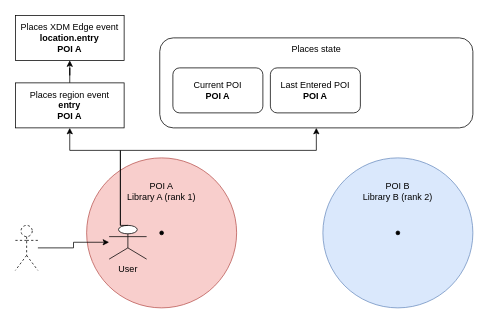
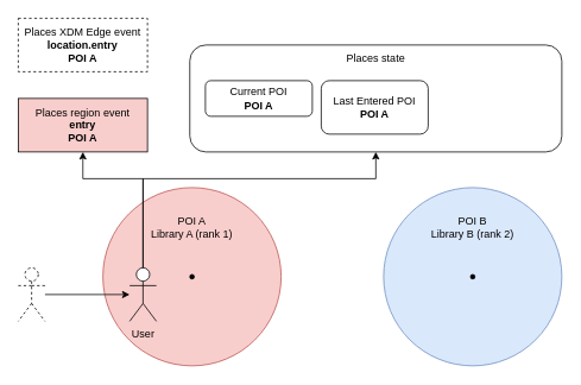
- <mxCell id="18" value="&lt;div&gt;Places XDM Edge event&lt;br&gt;&lt;/div&gt;&lt;div&gt;&lt;b&gt;location.entry&lt;/b&gt;&lt;/div&gt;&lt;div&gt;&lt;b&gt;POI A&lt;/b&gt;&lt;br&gt;&lt;/div&gt;" style="rounded=0;whiteSpace=wrap;html=1;" vertex="1" parent="1"><mxGeometry x="20" y="20" width="145" height="60" as="geometry" /></mxCell>
+ <mxCell id="18" value="&lt;div&gt;Places XDM Edge event&lt;br&gt;&lt;/div&gt;&lt;div&gt;&lt;b&gt;location.entry&lt;/b&gt;&lt;/div&gt;&lt;div&gt;&lt;b&gt;POI A&lt;/b&gt;&lt;br&gt;&lt;/div&gt;" style="rounded=0;whiteSpace=wrap;html=1;dashed=1;" vertex="1" parent="1"><mxGeometry x="20" y="20" width="145" height="60" as="geometry" /></mxCell>
- <mxCell id="13" style="edgeStyle=orthogonalEdgeStyle;rounded=0;orthogonalLoop=1;jettySize=auto;html=1;entryX=0.5;entryY=1;entryDx=0;entryDy=0;" edge="1" parent="1" source="14" target="18"><mxGeometry relative="1" as="geometry" /></mxCell>
- <mxCell id="15" value="&lt;div&gt;Current POI&lt;/div&gt;&lt;div&gt;&lt;b&gt;POI A&lt;/b&gt;&lt;br&gt;&lt;/div&gt;" style="rounded=1;whiteSpace=wrap;html=1;" vertex="1" parent="1"><mxGeometry x="230" y="90" width="120" height="60" as="geometry" /></mxCell>
+ <mxCell id="15" value="&lt;div&gt;Current POI&lt;/div&gt;&lt;div&gt;&lt;b&gt;POI A&lt;/b&gt;&lt;br&gt;&lt;/div&gt;" style="rounded=1;whiteSpace=wrap;html=1;" vertex="1" parent="1"><mxGeometry x="230" y="90" width="120" height="40" as="geometry" /></mxCell>
- <mxCell id="14" value="&lt;div&gt;Places region event&lt;/div&gt;&lt;div&gt;&lt;b&gt;entry&lt;br&gt;&lt;/b&gt;&lt;/div&gt;&lt;div&gt;&lt;b&gt;POI A&lt;/b&gt;&lt;br&gt;&lt;/div&gt;" style="rounded=0;whiteSpace=wrap;html=1;" vertex="1" parent="1"><mxGeometry x="20" y="110" width="145" height="60" as="geometry" /></mxCell>
+ <mxCell id="14" value="&lt;div&gt;Places region event&lt;/div&gt;&lt;div&gt;&lt;b&gt;entry&lt;br&gt;&lt;/b&gt;&lt;/div&gt;&lt;div&gt;&lt;b&gt;POI A&lt;/b&gt;&lt;br&gt;&lt;/div&gt;" style="rounded=0;whiteSpace=wrap;html=1;fillColor=#f8cecc;" vertex="1" parent="1"><mxGeometry x="20" y="110" width="145" height="60" as="geometry" /></mxCell>
- <mxCell id="7" value="User" style="shape=umlActor;verticalLabelPosition=bottom;verticalAlign=top;html=1;outlineConnect=0;" vertex="1" parent="3"><mxGeometry x="30" y="90" width="50" height="45" as="geometry" /></mxCell>
+ <mxCell id="7" value="User" style="shape=umlActor;verticalLabelPosition=bottom;verticalAlign=top;html=1;outlineConnect=0;" vertex="1" parent="3"><mxGeometry x="30" y="90" width="30" height="60" as="geometry" /></mxCell>
